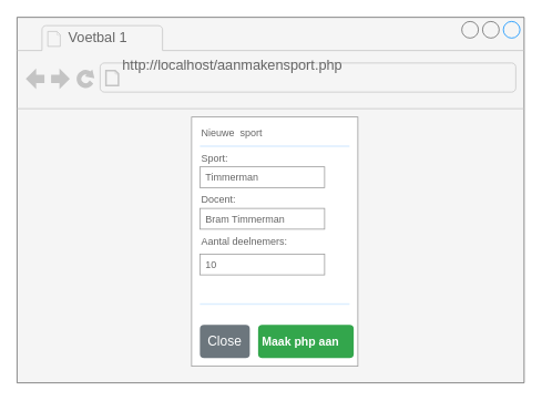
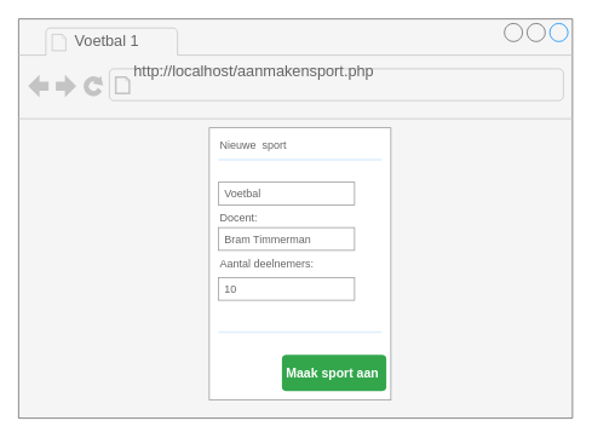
- <mxCell id="15" value="Sport:" style="strokeWidth=1;shadow=0;dashed=0;align=center;html=1;shape=mxgraph.mockup.forms.anchor;fontSize=12;fontColor=#666666;align=left;resizeWidth=1;spacingLeft=0;" parent="5" vertex="1"><mxGeometry x="10" y="40" width="100" height="20" as="geometry" /></mxCell>
- <mxCell id="14" value="Timmerman" style="strokeWidth=1;shadow=0;dashed=0;align=center;html=1;shape=mxgraph.mockup.forms.rrect;rSize=0;strokeColor=#999999;fontColor=#666666;align=left;spacingLeft=5;resizeWidth=1;" parent="5" vertex="1"><mxGeometry x="10" y="60" width="150" height="25" as="geometry" /></mxCell>
+ <mxCell id="14" value="Voetbal" style="strokeWidth=1;shadow=0;dashed=0;align=center;html=1;shape=mxgraph.mockup.forms.rrect;rSize=0;strokeColor=#999999;fontColor=#666666;align=left;spacingLeft=5;resizeWidth=1;" parent="5" vertex="1"><mxGeometry x="10" y="60" width="150" height="25" as="geometry" /></mxCell>
- <mxCell id="17" value="Close" style="html=1;shadow=0;dashed=0;shape=mxgraph.bootstrap.rrect;rSize=5;strokeColor=none;strokeWidth=1;fillColor=#6C767D;fontColor=#FFFFFF;whiteSpace=wrap;align=center;verticalAlign=middle;spacingLeft=0;fontStyle=0;fontSize=16;spacing=5;" parent="5" vertex="1"><mxGeometry x="10" y="250" width="60" height="40" as="geometry" /></mxCell>
- <mxCell id="16" value="Maak php aan" style="html=1;shadow=0;dashed=0;shape=mxgraph.bootstrap.rrect;rSize=5;strokeColor=none;strokeWidth=1;fillColor=#33A64C;fontColor=#FFFFFF;whiteSpace=wrap;align=left;verticalAlign=middle;spacingLeft=0;fontStyle=1;fontSize=14;spacing=5;" parent="5" vertex="1"><mxGeometry x="80" y="250" width="115" height="40" as="geometry" /></mxCell>
+ <mxCell id="16" value="Maak sport aan" style="html=1;shadow=0;dashed=0;shape=mxgraph.bootstrap.rrect;rSize=5;strokeColor=none;strokeWidth=1;fillColor=#33A64C;fontColor=#FFFFFF;whiteSpace=wrap;align=left;verticalAlign=middle;spacingLeft=0;fontStyle=1;fontSize=14;spacing=5;" parent="5" vertex="1"><mxGeometry x="80" y="250" width="115" height="40" as="geometry" /></mxCell>
